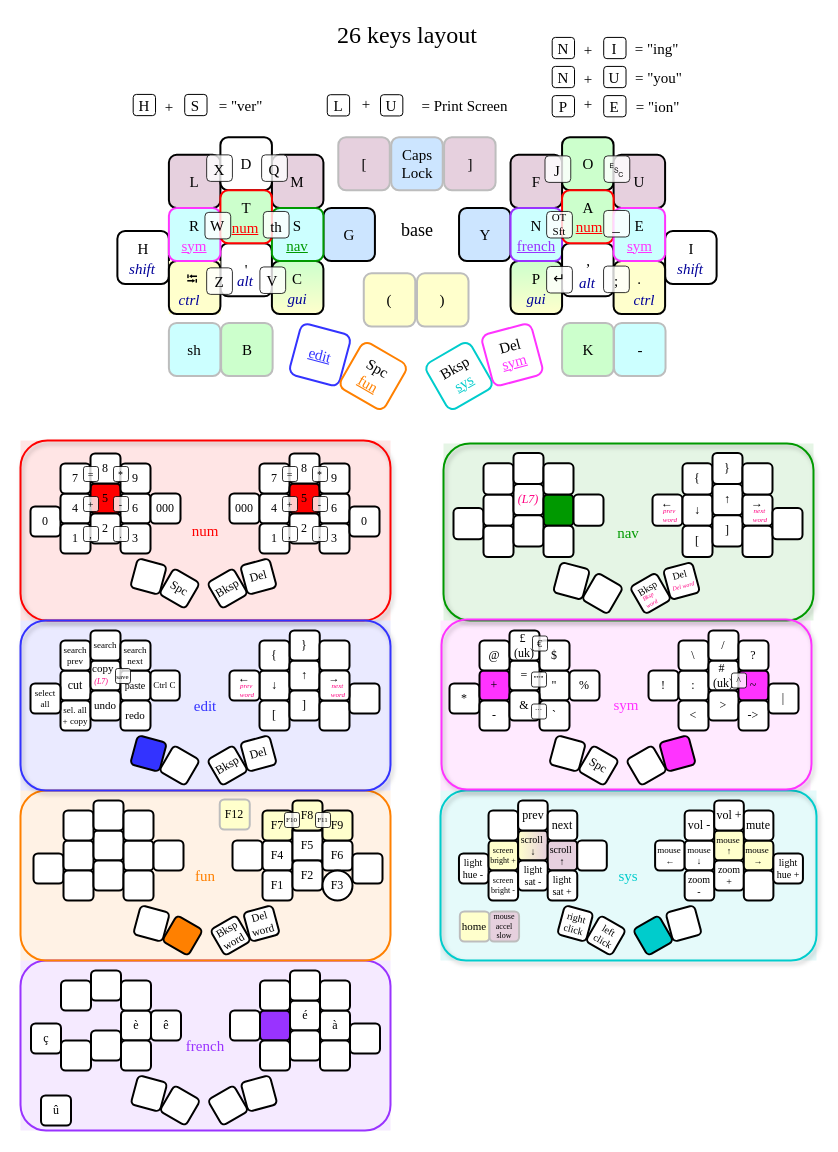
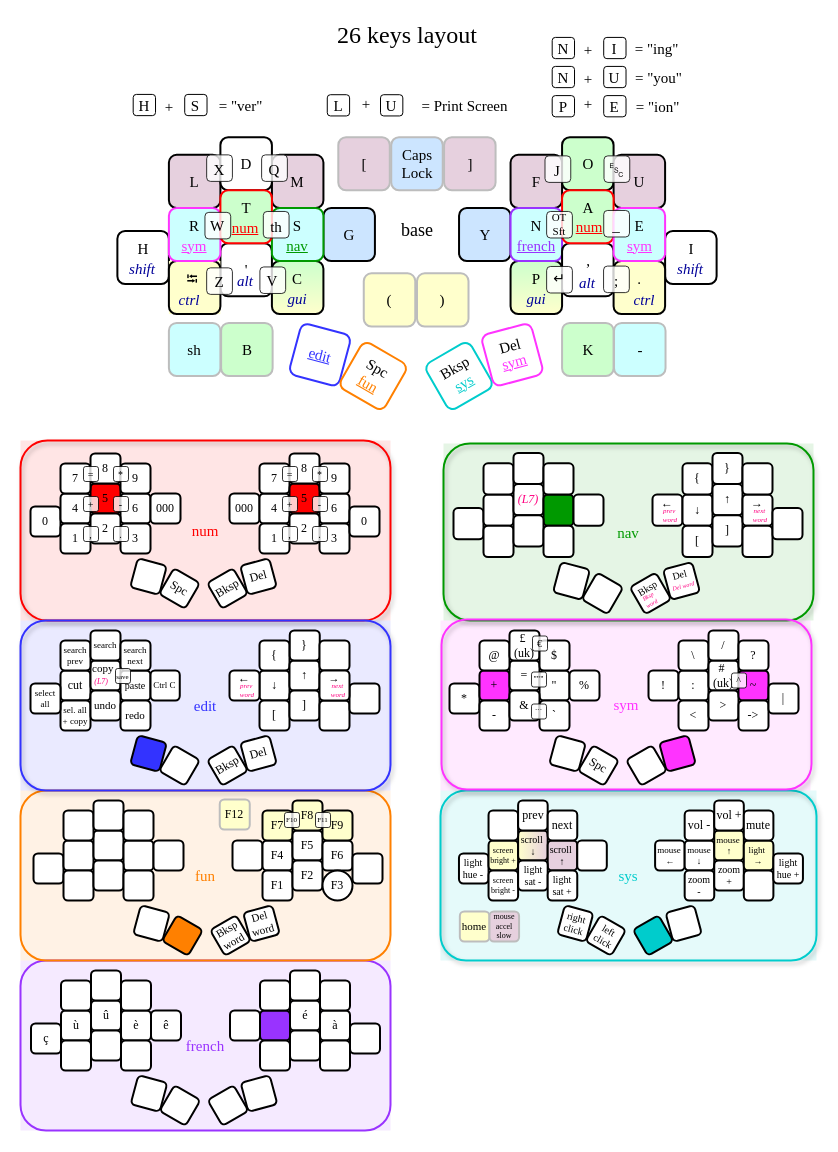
- <mxCell id="110" value="F5" style="whiteSpace=wrap;glass=0;shadow=0;textShadow=0;strokeWidth=2;perimeterSpacing=2;flipV=1;flipH=1;fontFamily=Comic Sans MS;fontStyle=0;fontSize=12;rounded=0;" parent="93" vertex="1"><mxGeometry x="272" y="40" width="30" height="30" as="geometry" /></mxCell>
+ <mxCell id="110" value="F5" style="whiteSpace=wrap;glass=0;rounded=1;shadow=0;textShadow=0;strokeWidth=2;perimeterSpacing=2;flipV=1;flipH=1;fontFamily=Comic Sans MS;fontStyle=0;fontSize=12;" parent="93" vertex="1"><mxGeometry x="272" y="40" width="30" height="30" as="geometry" /></mxCell>
- <mxCell id="182" value="mouse &#10;→" style="whiteSpace=wrap;glass=0;rounded=1;shadow=0;textShadow=0;strokeWidth=2;perimeterSpacing=2;flipV=1;flipH=1;fontFamily=Comic Sans MS;fontStyle=0;fontSize=9;fillColor=#FFFFCC;" parent="163" vertex="1"><mxGeometry x="303.313" y="50" width="29.567" height="30" as="geometry" /></mxCell>
+ <mxCell id="182" value="light &#10;→" style="whiteSpace=wrap;glass=0;rounded=1;shadow=0;textShadow=0;strokeWidth=2;perimeterSpacing=2;flipV=1;flipH=1;fontFamily=Comic Sans MS;fontStyle=0;fontSize=9;fillColor=#FFFFCC;" parent="163" vertex="1"><mxGeometry x="303.313" y="50" width="29.567" height="30" as="geometry" /></mxCell>
+ <mxCell id="37" value="ù" style="whiteSpace=wrap;glass=0;rounded=1;shadow=0;textShadow=0;strokeWidth=2;perimeterSpacing=2;flipV=1;flipH=1;fontFamily=Comic Sans MS;fontStyle=0;fontSize=12;" parent="34" vertex="1"><mxGeometry x="40.5" y="50" width="30" height="30" as="geometry" /></mxCell>
- <mxCell id="39" value="û" style="whiteSpace=wrap;glass=0;rounded=1;shadow=0;textShadow=0;strokeWidth=2;perimeterSpacing=2;flipV=1;flipH=1;fontFamily=Comic Sans MS;fontStyle=0;fontSize=12;fontColor=#000000;" parent="34" vertex="1"><mxGeometry x="20.5" y="135" width="30" height="30" as="geometry" /></mxCell>
+ <mxCell id="39" value="û" style="whiteSpace=wrap;glass=0;rounded=1;shadow=0;textShadow=0;strokeWidth=2;perimeterSpacing=2;flipV=1;flipH=1;fontFamily=Comic Sans MS;fontStyle=0;fontSize=12;fontColor=#000000;" parent="34" vertex="1"><mxGeometry x="70.5" y="40" width="30" height="30" as="geometry" /></mxCell>
